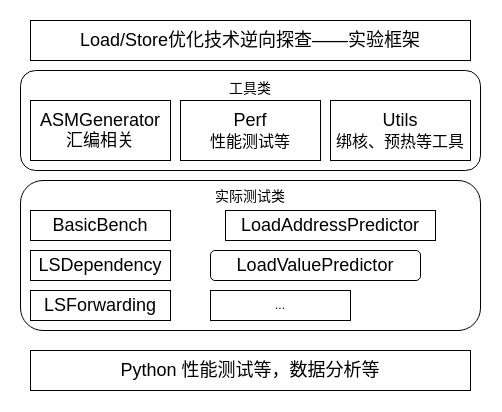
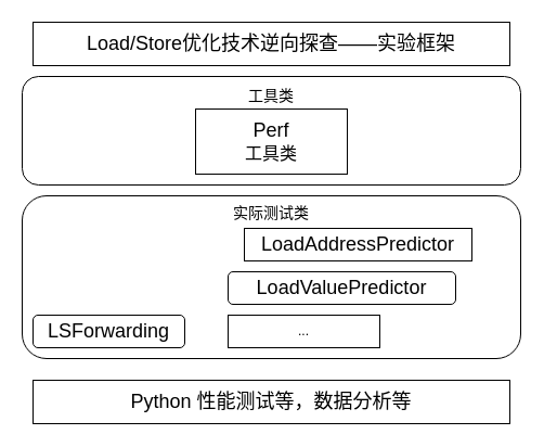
- <mxCell id="4" value="&lt;font style=&quot;font-size: 18px;&quot;&gt;ASMGenerator&lt;/font&gt;&lt;div&gt;&lt;font style=&quot;font-size: 17px;&quot;&gt;汇编相关&lt;/font&gt;&lt;/div&gt;" style="rounded=0;whiteSpace=wrap;html=1;" vertex="1" parent="1"><mxGeometry x="30" y="100" width="140" height="60" as="geometry" /></mxCell>
- <mxCell id="5" value="&lt;font style=&quot;font-size: 18px;&quot;&gt;Perf&lt;/font&gt;&lt;div&gt;&lt;font style=&quot;font-size: 16px;&quot;&gt;性能测试等&lt;/font&gt;&lt;/div&gt;" style="rounded=0;whiteSpace=wrap;html=1;" vertex="1" parent="1"><mxGeometry x="180" y="100" width="140" height="60" as="geometry" /></mxCell>
+ <mxCell id="5" value="&lt;font style=&quot;font-size: 18px;&quot;&gt;Perf&lt;/font&gt;&lt;div&gt;&lt;font style=&quot;font-size: 16px;&quot;&gt;工具类&lt;/font&gt;&lt;/div&gt;" style="rounded=0;whiteSpace=wrap;html=1;" vertex="1" parent="1"><mxGeometry x="180" y="100" width="140" height="60" as="geometry" /></mxCell>
- <mxCell id="9" value="&lt;font style=&quot;font-size: 18px;&quot;&gt;Utils&lt;/font&gt;&lt;div&gt;&lt;font style=&quot;font-size: 16px;&quot;&gt;绑核、预热等工具&lt;/font&gt;&lt;/div&gt;" style="rounded=0;whiteSpace=wrap;html=1;" vertex="1" parent="1"><mxGeometry x="330" y="100" width="140" height="60" as="geometry" /></mxCell>
- <mxCell id="8" value="&lt;span style=&quot;font-size: 18px;&quot;&gt;BasicBench&lt;/span&gt;" style="rounded=0;whiteSpace=wrap;html=1;" vertex="1" parent="1"><mxGeometry x="30" y="210" width="140" height="30" as="geometry" /></mxCell>
- <mxCell id="6" value="&lt;span style=&quot;font-size: 18px;&quot;&gt;LSDependency&lt;/span&gt;" style="rounded=0;whiteSpace=wrap;html=1;" vertex="1" parent="1"><mxGeometry x="30" y="250" width="140" height="30" as="geometry" /></mxCell>
- <mxCell id="7" value="&lt;span style=&quot;font-size: 18px;&quot;&gt;LSForwarding&lt;/span&gt;" style="rounded=0;whiteSpace=wrap;html=1;" vertex="1" parent="1"><mxGeometry x="30" y="290" width="140" height="30" as="geometry" /></mxCell>
+ <mxCell id="7" value="&lt;span style=&quot;font-size: 18px;&quot;&gt;LSForwarding&lt;/span&gt;" style="whiteSpace=wrap;html=1;rounded=1;" vertex="1" parent="1"><mxGeometry x="30" y="290" width="140" height="30" as="geometry" /></mxCell>
